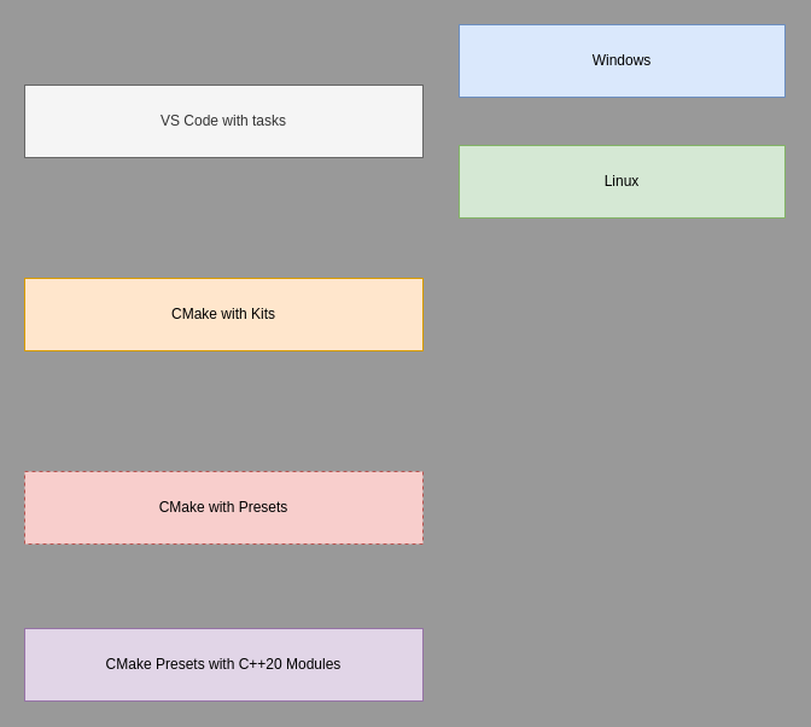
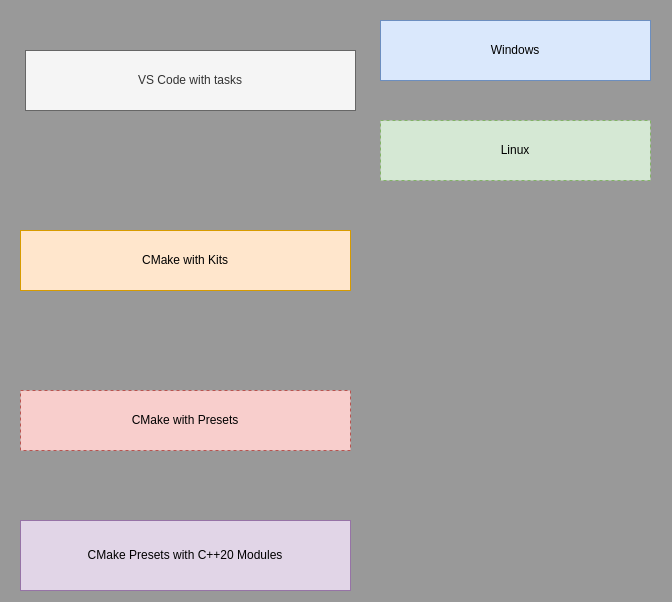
- <mxCell id="2" value="VS Code with tasks" style="rounded=0;whiteSpace=wrap;html=1;fillColor=#f5f5f5;fontColor=#333333;strokeColor=#666666;" vertex="1" parent="1"><mxGeometry x="20" y="70" width="330" height="60" as="geometry" /></mxCell>
+ <mxCell id="2" value="VS Code with tasks" style="rounded=0;whiteSpace=wrap;html=1;fillColor=#f5f5f5;fontColor=#333333;strokeColor=#666666;" vertex="1" parent="1"><mxGeometry x="25" y="50" width="330" height="60" as="geometry" /></mxCell>
- <mxCell id="7" value="Linux" style="rounded=0;whiteSpace=wrap;html=1;fillColor=#d5e8d4;strokeColor=#82b366;" vertex="1" parent="1"><mxGeometry x="380" y="120" width="270" height="60" as="geometry" /></mxCell>
+ <mxCell id="7" value="Linux" style="rounded=0;whiteSpace=wrap;html=1;fillColor=#d5e8d4;strokeColor=#82b366;dashed=1;" vertex="1" parent="1"><mxGeometry x="380" y="120" width="270" height="60" as="geometry" /></mxCell>
- <mxCell id="5" value="CMake Presets with C++20 Modules" style="rounded=0;whiteSpace=wrap;html=1;fillColor=#e1d5e7;strokeColor=#9673a6;" vertex="1" parent="1"><mxGeometry x="20" y="520" width="330" height="60" as="geometry" /></mxCell>
+ <mxCell id="5" value="CMake Presets with C++20 Modules" style="rounded=0;whiteSpace=wrap;html=1;fillColor=#e1d5e7;strokeColor=#9673a6;" vertex="1" parent="1"><mxGeometry x="20" y="520" width="330" height="70" as="geometry" /></mxCell>
